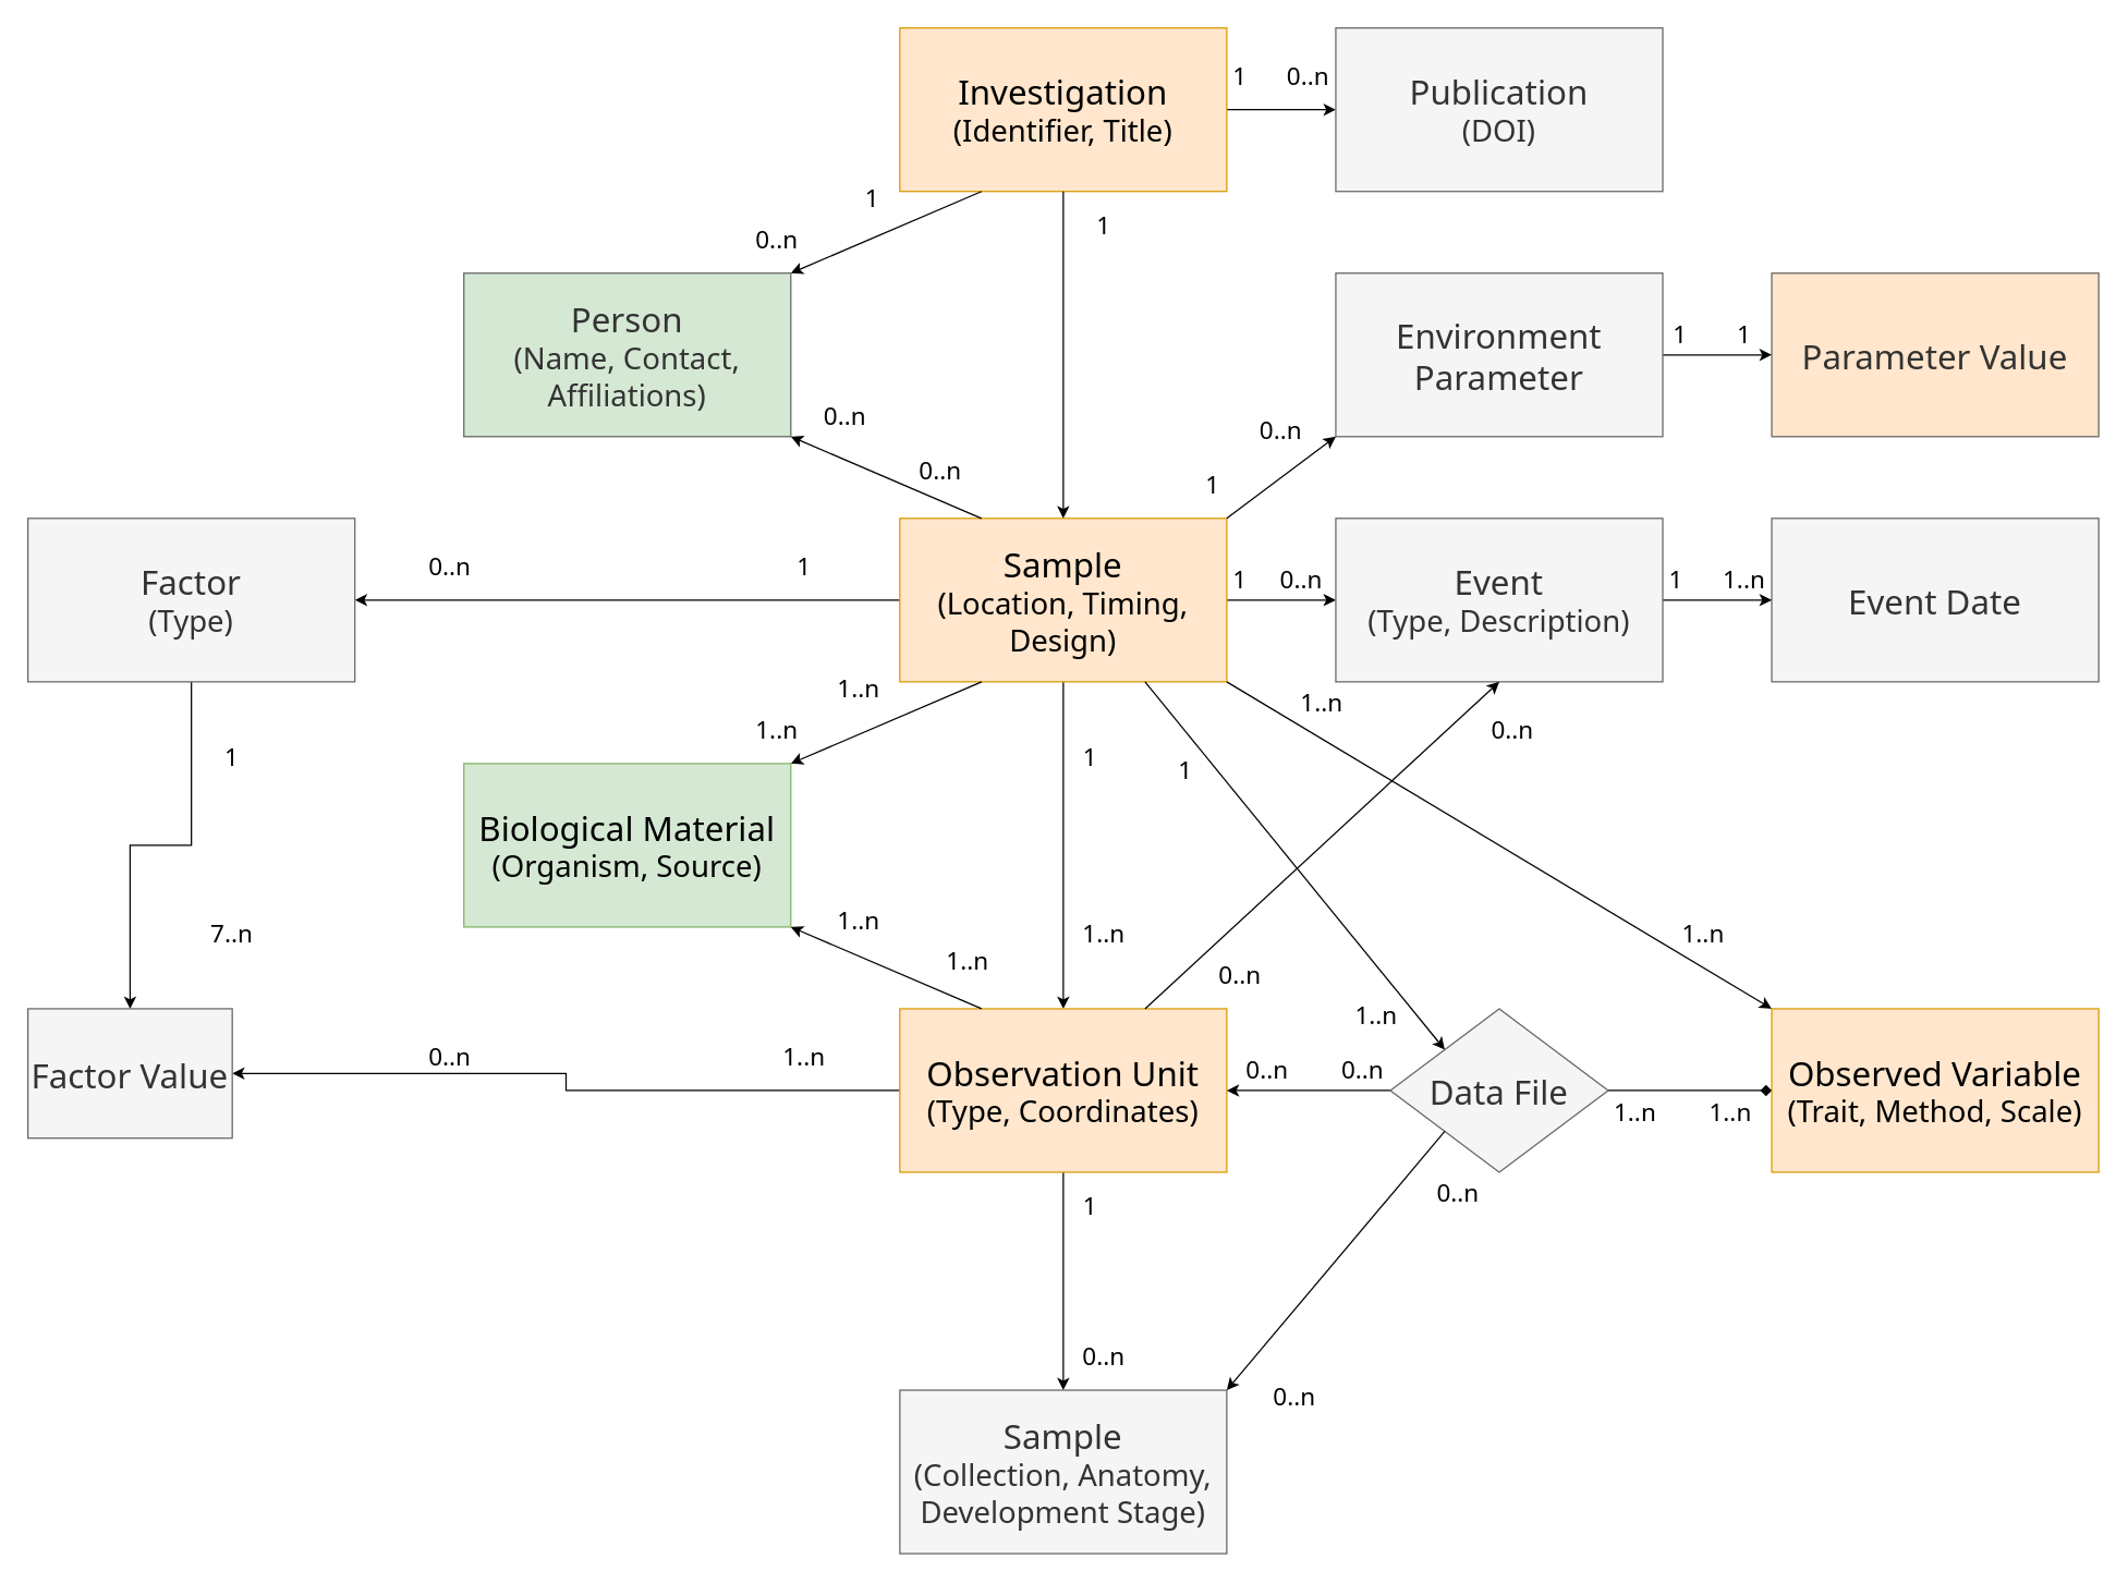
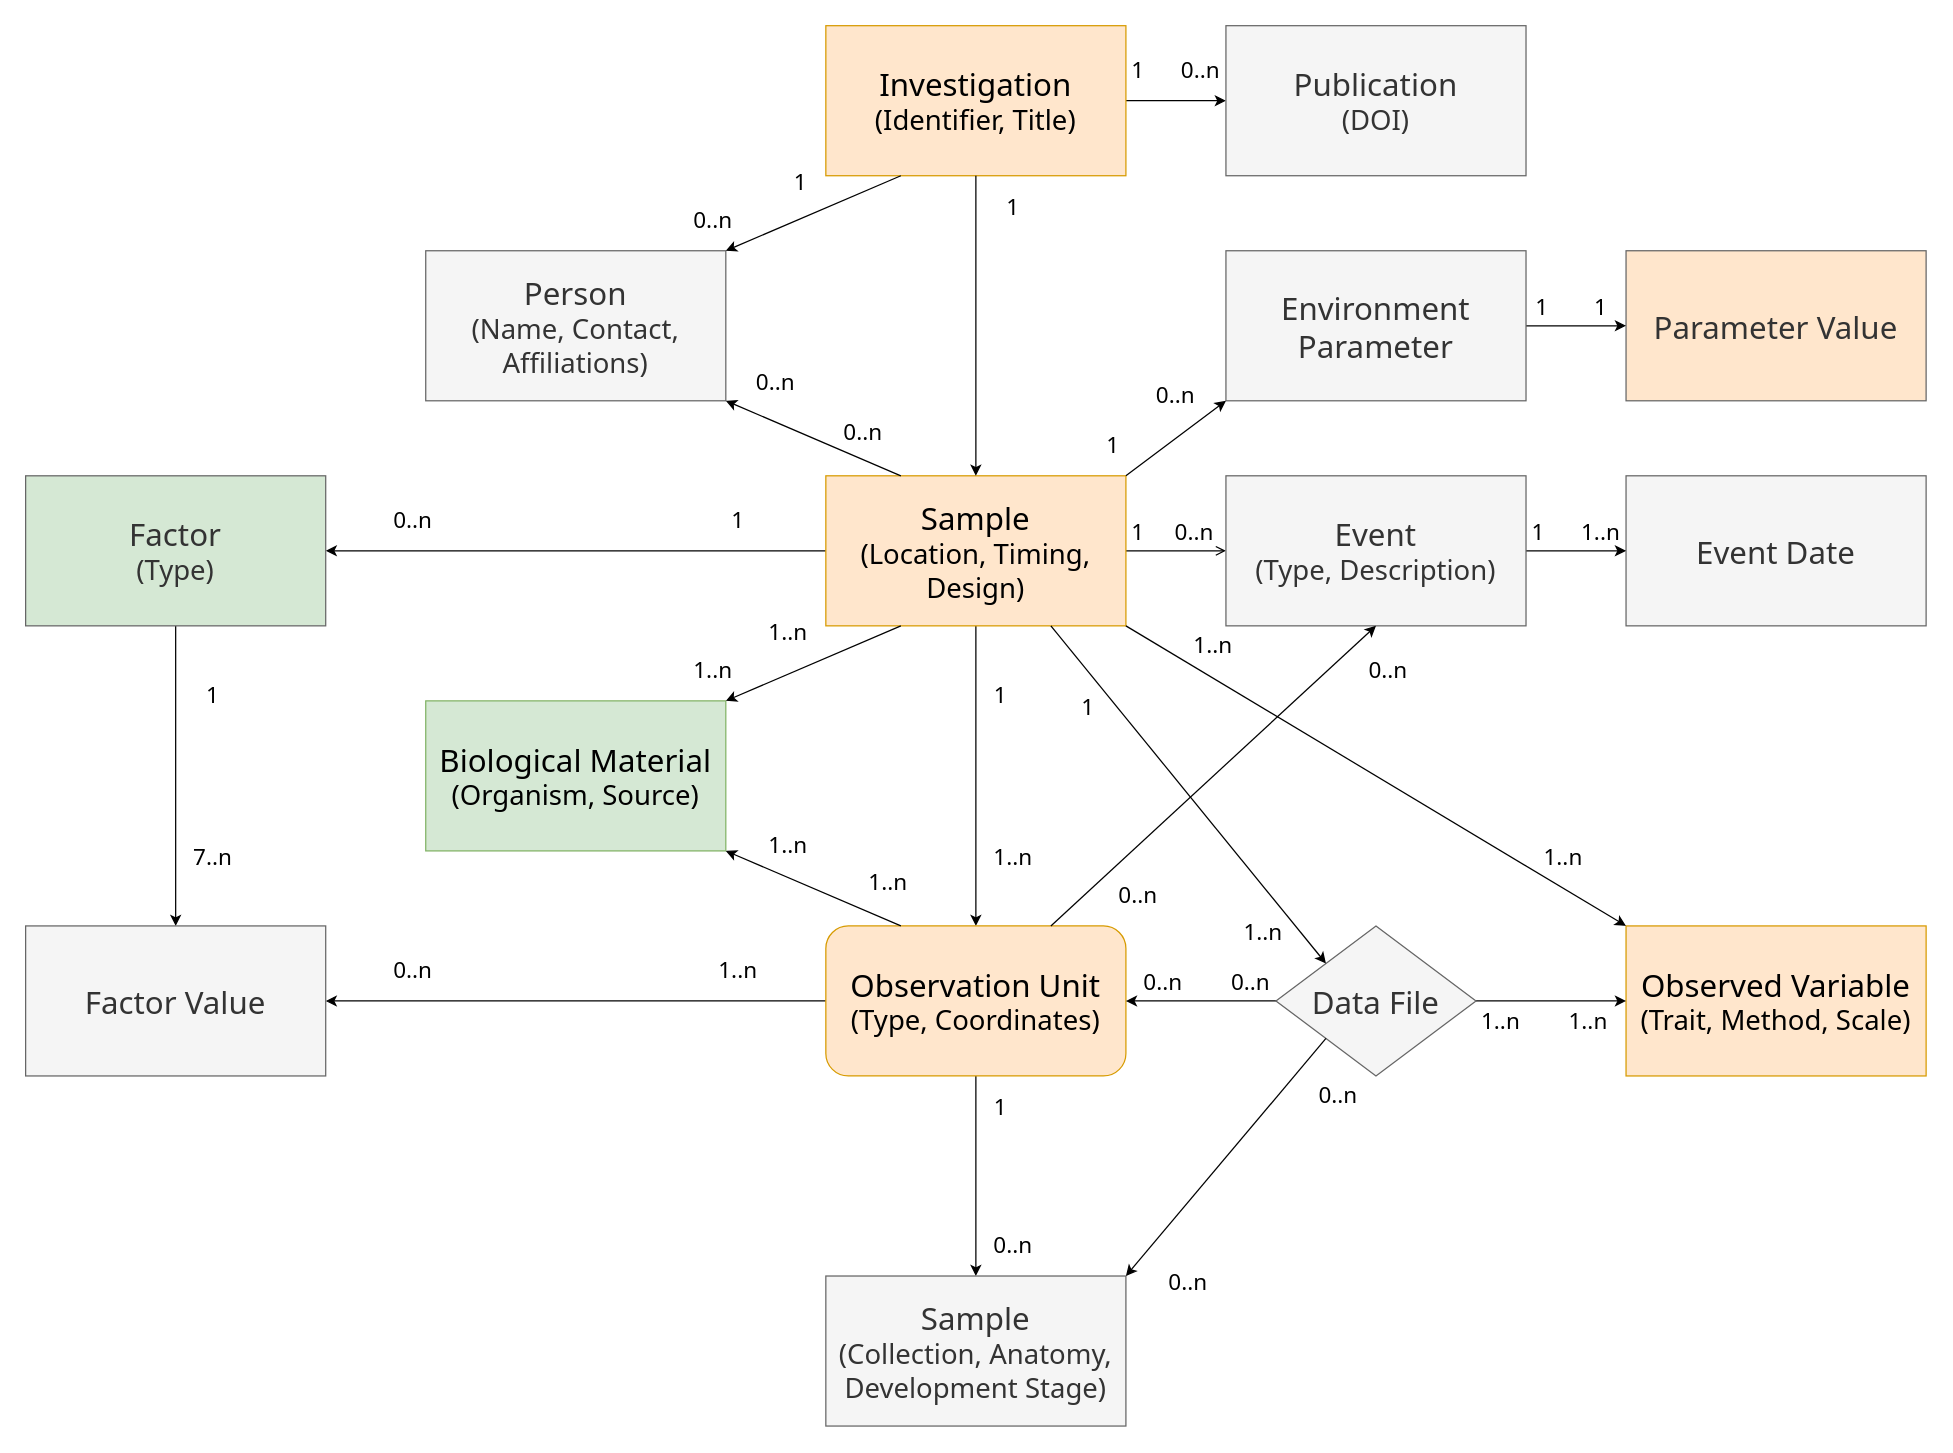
- <mxCell id="12" value="&lt;div&gt;&lt;font style=&quot;font-size: 25px;&quot; data-font-src=&quot;https://fonts.googleapis.com/css?family=Noto+Sans&quot;&gt;Person&lt;/font&gt;&lt;/div&gt;&lt;div style=&quot;font-size: 22px;&quot;&gt;&lt;font style=&quot;font-size: 22px;&quot; data-font-src=&quot;https://fonts.googleapis.com/css?family=Noto+Sans&quot;&gt;(Name, Contact, Affiliations)&lt;br&gt;&lt;/font&gt;&lt;/div&gt;" style="rounded=0;whiteSpace=wrap;html=1;direction=south;fontFamily=Noto Sans;fontSource=https%3A%2F%2Ffonts.googleapis.com%2Fcss%3Ffamily%3DNoto%2BSans;fillColor=#d5e8d4;fontColor=#333333;strokeColor=#666666;" vertex="1" parent="1"><mxGeometry x="340" y="200" width="240" height="120" as="geometry" /></mxCell>
+ <mxCell id="12" value="&lt;div&gt;&lt;font style=&quot;font-size: 25px;&quot; data-font-src=&quot;https://fonts.googleapis.com/css?family=Noto+Sans&quot;&gt;Person&lt;/font&gt;&lt;/div&gt;&lt;div style=&quot;font-size: 22px;&quot;&gt;&lt;font style=&quot;font-size: 22px;&quot; data-font-src=&quot;https://fonts.googleapis.com/css?family=Noto+Sans&quot;&gt;(Name, Contact, Affiliations)&lt;br&gt;&lt;/font&gt;&lt;/div&gt;" style="rounded=0;whiteSpace=wrap;html=1;direction=south;fontFamily=Noto Sans;fontSource=https%3A%2F%2Ffonts.googleapis.com%2Fcss%3Ffamily%3DNoto%2BSans;fillColor=#f5f5f5;fontColor=#333333;strokeColor=#666666;" vertex="1" parent="1"><mxGeometry x="340" y="200" width="240" height="120" as="geometry" /></mxCell>
- <mxCell id="14" value="&lt;div&gt;&lt;font style=&quot;font-size: 25px;&quot; data-font-src=&quot;https://fonts.googleapis.com/css?family=Noto+Sans&quot;&gt;Factor&lt;/font&gt;&lt;/div&gt;&lt;div style=&quot;font-size: 22px;&quot;&gt;&lt;font style=&quot;font-size: 22px;&quot; data-font-src=&quot;https://fonts.googleapis.com/css?family=Noto+Sans&quot;&gt;(Type)&lt;br&gt;&lt;/font&gt;&lt;/div&gt;" style="rounded=0;whiteSpace=wrap;html=1;direction=south;fontFamily=Noto Sans;fontSource=https%3A%2F%2Ffonts.googleapis.com%2Fcss%3Ffamily%3DNoto%2BSans;fillColor=#f5f5f5;fontColor=#333333;strokeColor=#666666;" vertex="1" parent="1"><mxGeometry x="20" y="380" width="240" height="120" as="geometry" /></mxCell>
+ <mxCell id="14" value="&lt;div&gt;&lt;font style=&quot;font-size: 25px;&quot; data-font-src=&quot;https://fonts.googleapis.com/css?family=Noto+Sans&quot;&gt;Factor&lt;/font&gt;&lt;/div&gt;&lt;div style=&quot;font-size: 22px;&quot;&gt;&lt;font style=&quot;font-size: 22px;&quot; data-font-src=&quot;https://fonts.googleapis.com/css?family=Noto+Sans&quot;&gt;(Type)&lt;br&gt;&lt;/font&gt;&lt;/div&gt;" style="rounded=0;whiteSpace=wrap;html=1;direction=south;fontFamily=Noto Sans;fontSource=https%3A%2F%2Ffonts.googleapis.com%2Fcss%3Ffamily%3DNoto%2BSans;fillColor=#d5e8d4;fontColor=#333333;strokeColor=#666666;" vertex="1" parent="1"><mxGeometry x="20" y="380" width="240" height="120" as="geometry" /></mxCell>
- <mxCell id="5" style="edgeStyle=orthogonalEdgeStyle;rounded=0;orthogonalLoop=1;jettySize=auto;html=1;exitX=0.5;exitY=0;exitDx=0;exitDy=0;entryX=0.5;entryY=1;entryDx=0;entryDy=0;" edge="1" parent="1" source="7" target="23"><mxGeometry relative="1" as="geometry" /></mxCell>
+ <mxCell id="5" style="edgeStyle=orthogonalEdgeStyle;rounded=0;orthogonalLoop=1;jettySize=auto;html=1;exitX=0.5;exitY=0;exitDx=0;exitDy=0;entryX=0.5;entryY=1;entryDx=0;entryDy=0;endArrow=open;" edge="1" parent="1" source="7" target="23"><mxGeometry relative="1" as="geometry" /></mxCell>
- <mxCell id="15" value="&lt;div&gt;&lt;font style=&quot;font-size: 25px;&quot; data-font-src=&quot;https://fonts.googleapis.com/css?family=Noto+Sans&quot;&gt;Factor Value&lt;br&gt;&lt;/font&gt;&lt;/div&gt;" style="rounded=0;whiteSpace=wrap;html=1;direction=south;fontFamily=Noto Sans;fontSource=https%3A%2F%2Ffonts.googleapis.com%2Fcss%3Ffamily%3DNoto%2BSans;fillColor=#f5f5f5;fontColor=#333333;strokeColor=#666666;" vertex="1" parent="1"><mxGeometry x="20" y="740" width="150" height="95" as="geometry" /></mxCell>
+ <mxCell id="15" value="&lt;div&gt;&lt;font style=&quot;font-size: 25px;&quot; data-font-src=&quot;https://fonts.googleapis.com/css?family=Noto+Sans&quot;&gt;Factor Value&lt;br&gt;&lt;/font&gt;&lt;/div&gt;" style="rounded=0;whiteSpace=wrap;html=1;direction=south;fontFamily=Noto Sans;fontSource=https%3A%2F%2Ffonts.googleapis.com%2Fcss%3Ffamily%3DNoto%2BSans;fillColor=#f5f5f5;fontColor=#333333;strokeColor=#666666;" vertex="1" parent="1"><mxGeometry x="20" y="740" width="240" height="120" as="geometry" /></mxCell>
- <mxCell id="10" value="&lt;div&gt;&lt;font style=&quot;font-size: 25px;&quot; data-font-src=&quot;https://fonts.googleapis.com/css?family=Noto+Sans&quot;&gt;Observation Unit&lt;br&gt;&lt;/font&gt;&lt;/div&gt;&lt;div style=&quot;font-size: 22px;&quot;&gt;&lt;font style=&quot;font-size: 22px;&quot; data-font-src=&quot;https://fonts.googleapis.com/css?family=Noto+Sans&quot;&gt;(Type, Coordinates)&lt;br&gt;&lt;/font&gt;&lt;/div&gt;" style="rounded=0;whiteSpace=wrap;html=1;direction=south;fontFamily=Noto Sans;fontSource=https%3A%2F%2Ffonts.googleapis.com%2Fcss%3Ffamily%3DNoto%2BSans;fillColor=#ffe6cc;strokeColor=#d79b00;" vertex="1" parent="1"><mxGeometry x="660" y="740" width="240" height="120" as="geometry" /></mxCell>
+ <mxCell id="10" value="&lt;div&gt;&lt;font style=&quot;font-size: 25px;&quot; data-font-src=&quot;https://fonts.googleapis.com/css?family=Noto+Sans&quot;&gt;Observation Unit&lt;br&gt;&lt;/font&gt;&lt;/div&gt;&lt;div style=&quot;font-size: 22px;&quot;&gt;&lt;font style=&quot;font-size: 22px;&quot; data-font-src=&quot;https://fonts.googleapis.com/css?family=Noto+Sans&quot;&gt;(Type, Coordinates)&lt;br&gt;&lt;/font&gt;&lt;/div&gt;" style="whiteSpace=wrap;html=1;direction=south;fontFamily=Noto Sans;fontSource=https%3A%2F%2Ffonts.googleapis.com%2Fcss%3Ffamily%3DNoto%2BSans;fillColor=#ffe6cc;strokeColor=#d79b00;rounded=1;" vertex="1" parent="1"><mxGeometry x="660" y="740" width="240" height="120" as="geometry" /></mxCell>
- <mxCell id="25" style="edgeStyle=orthogonalEdgeStyle;rounded=0;orthogonalLoop=1;jettySize=auto;html=1;exitX=1;exitY=0.5;exitDx=0;exitDy=0;entryX=0.5;entryY=1;entryDx=0;entryDy=0;endArrow=diamond;" edge="1" parent="1" source="27" target="24"><mxGeometry relative="1" as="geometry" /></mxCell>
+ <mxCell id="25" style="edgeStyle=orthogonalEdgeStyle;rounded=0;orthogonalLoop=1;jettySize=auto;html=1;exitX=1;exitY=0.5;exitDx=0;exitDy=0;entryX=0.5;entryY=1;entryDx=0;entryDy=0;" edge="1" parent="1" source="27" target="24"><mxGeometry relative="1" as="geometry" /></mxCell>
